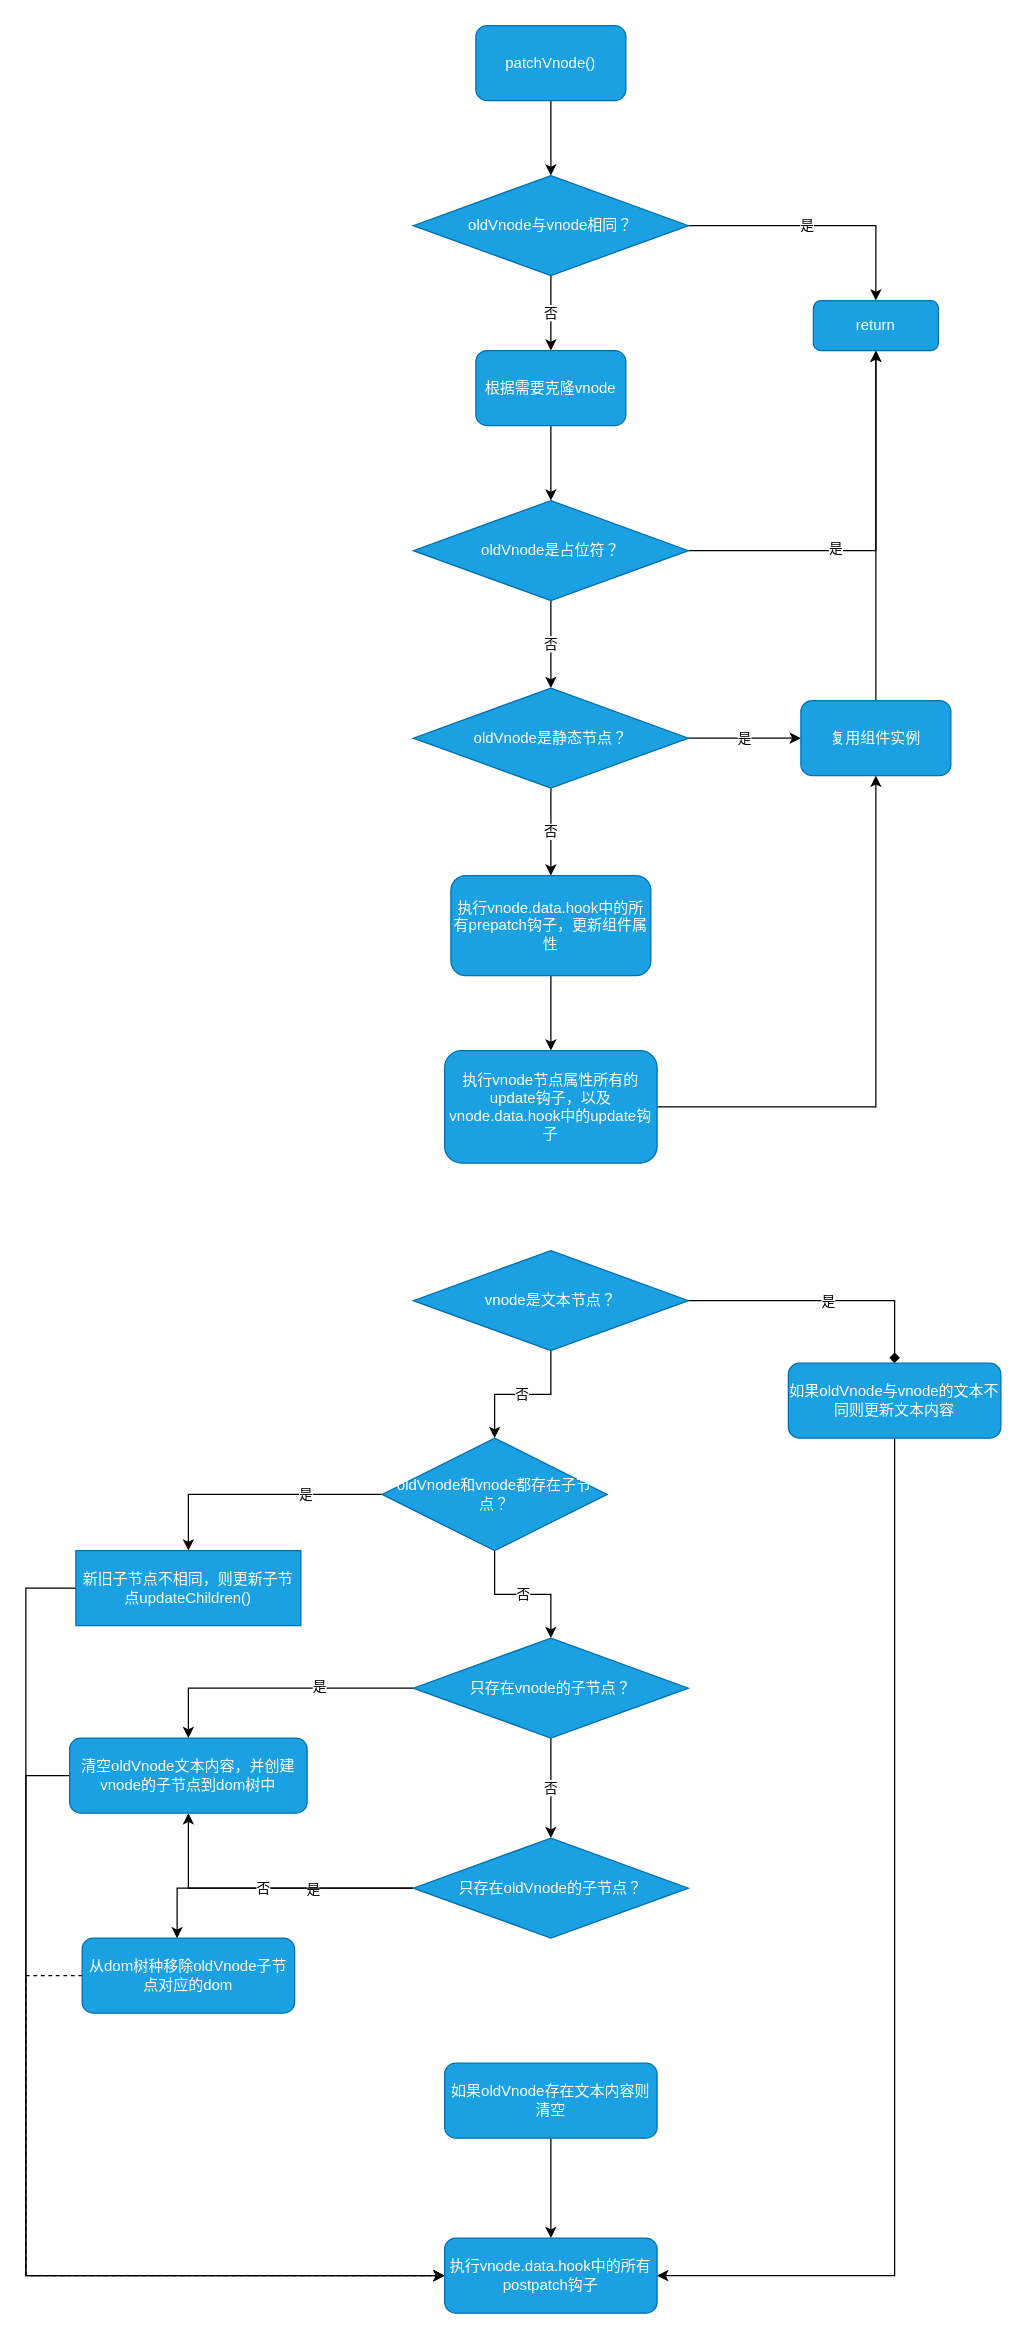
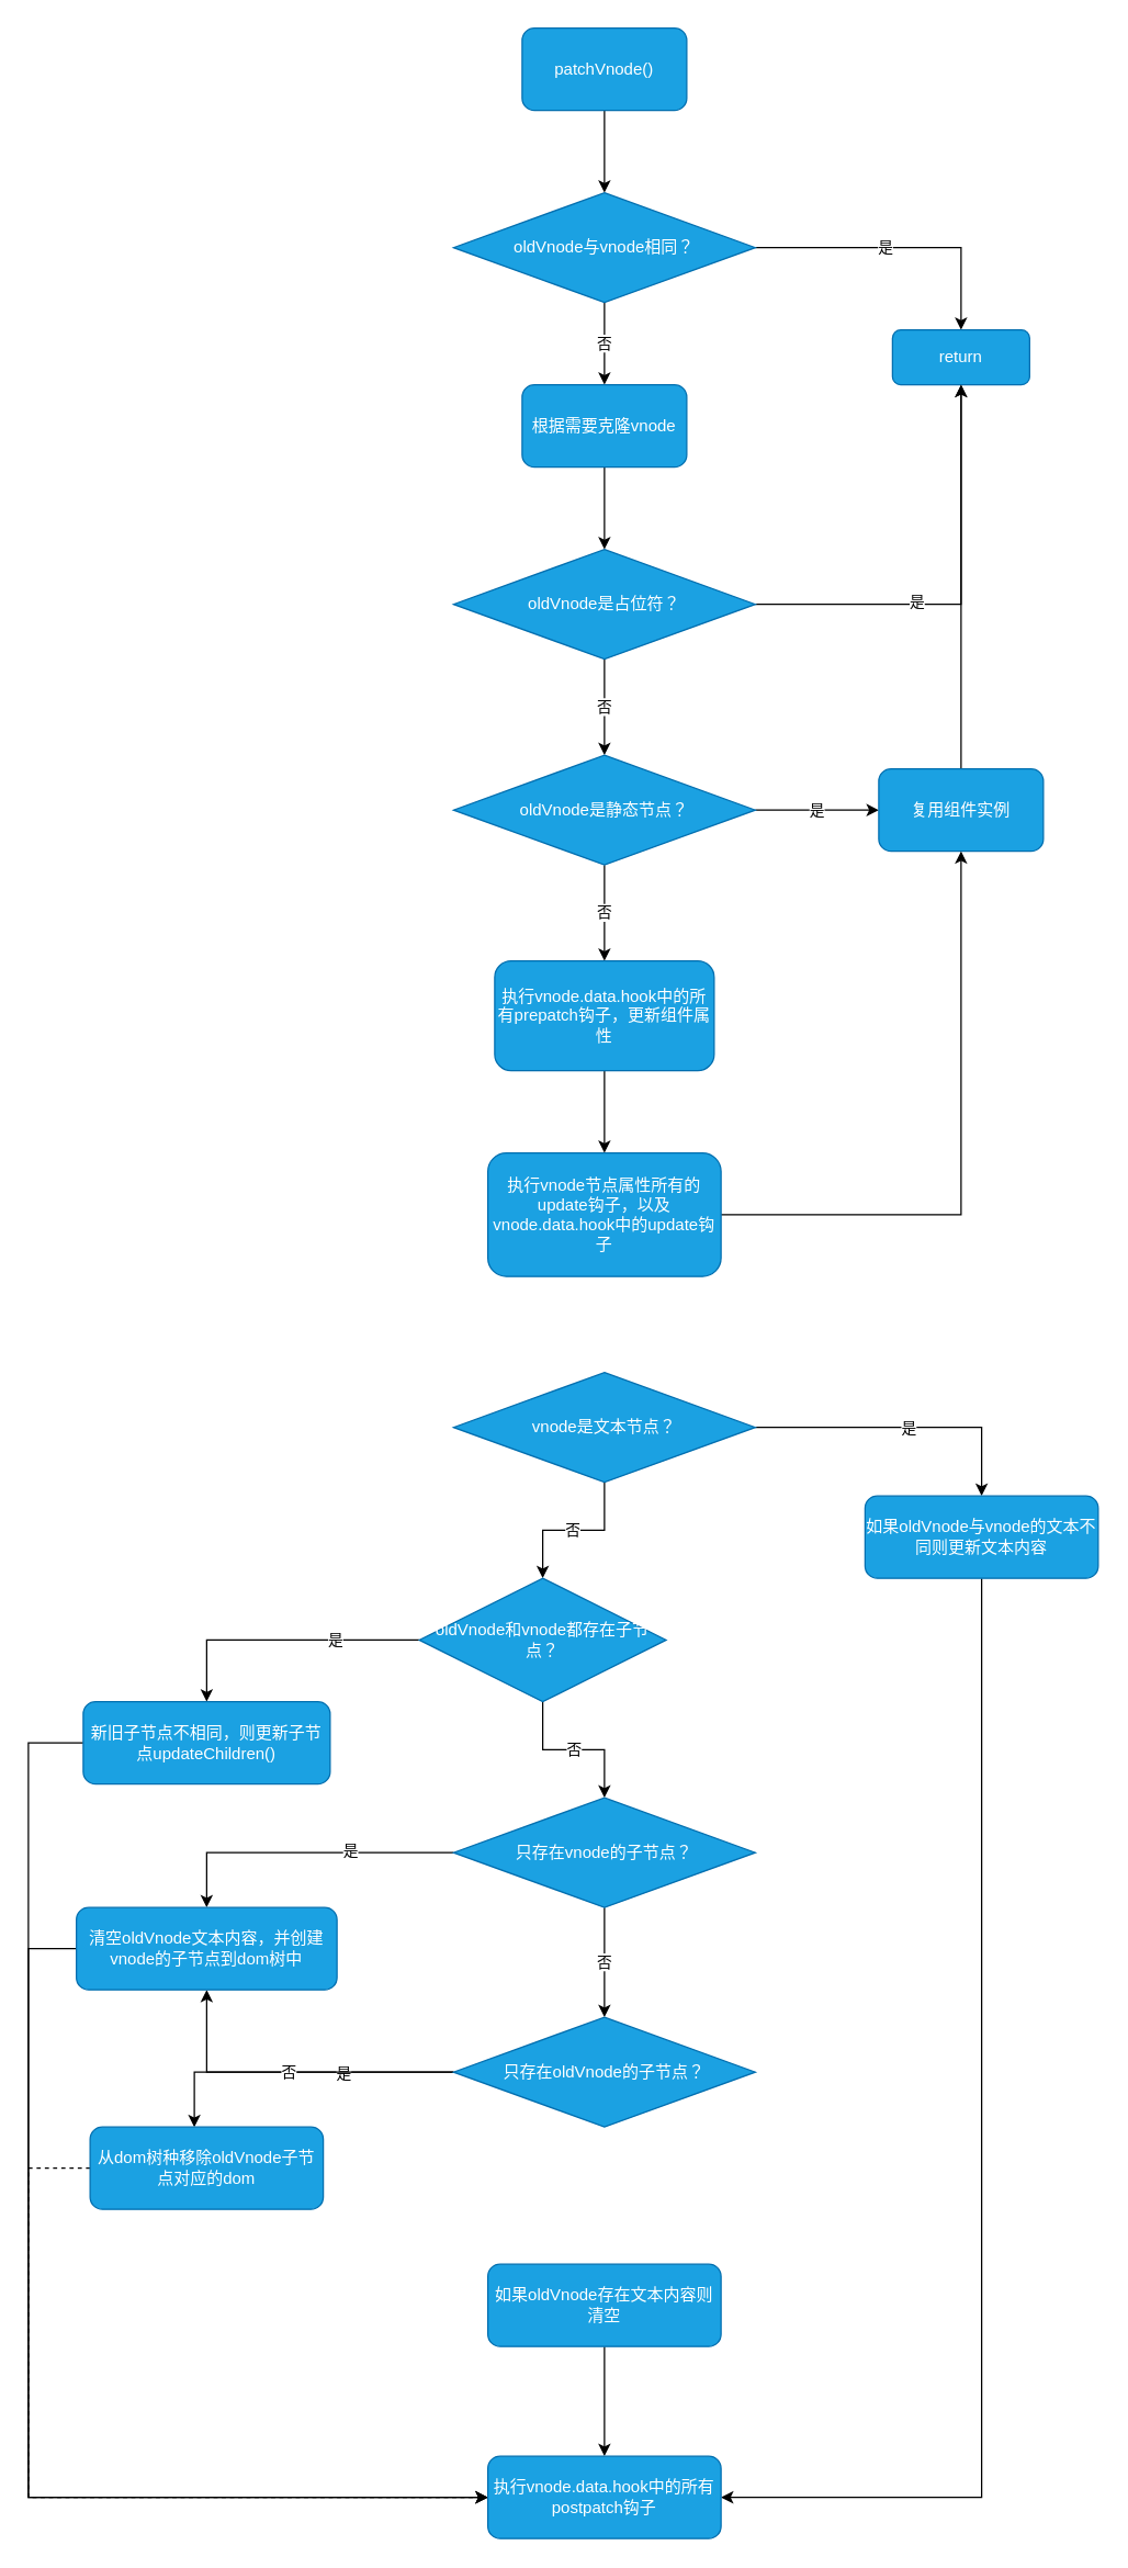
- <mxCell id="24" style="edgeStyle=orthogonalEdgeStyle;rounded=0;orthogonalLoop=1;jettySize=auto;html=1;entryX=0.5;entryY=0;entryDx=0;entryDy=0;endArrow=diamond;" edge="1" parent="1" source="27" target="29"><mxGeometry relative="1" as="geometry"><mxPoint x="723" y="1070" as="targetPoint" /></mxGeometry></mxCell>
+ <mxCell id="24" style="edgeStyle=orthogonalEdgeStyle;rounded=0;orthogonalLoop=1;jettySize=auto;html=1;entryX=0.5;entryY=0;entryDx=0;entryDy=0;" edge="1" parent="1" source="27" target="29"><mxGeometry relative="1" as="geometry"><mxPoint x="723" y="1070" as="targetPoint" /></mxGeometry></mxCell>
- <mxCell id="43" value="新旧子节点不相同，则更新子节点updateChildren()" style="whiteSpace=wrap;html=1;fillColor=#1ba1e2;strokeColor=#006EAF;fontColor=#ffffff;rounded=0;" vertex="1" parent="1"><mxGeometry x="60" y="1240" width="180" height="60" as="geometry" /></mxCell>
+ <mxCell id="43" value="新旧子节点不相同，则更新子节点updateChildren()" style="rounded=1;whiteSpace=wrap;html=1;fillColor=#1ba1e2;strokeColor=#006EAF;fontColor=#ffffff;" vertex="1" parent="1"><mxGeometry x="60" y="1240" width="180" height="60" as="geometry" /></mxCell>
